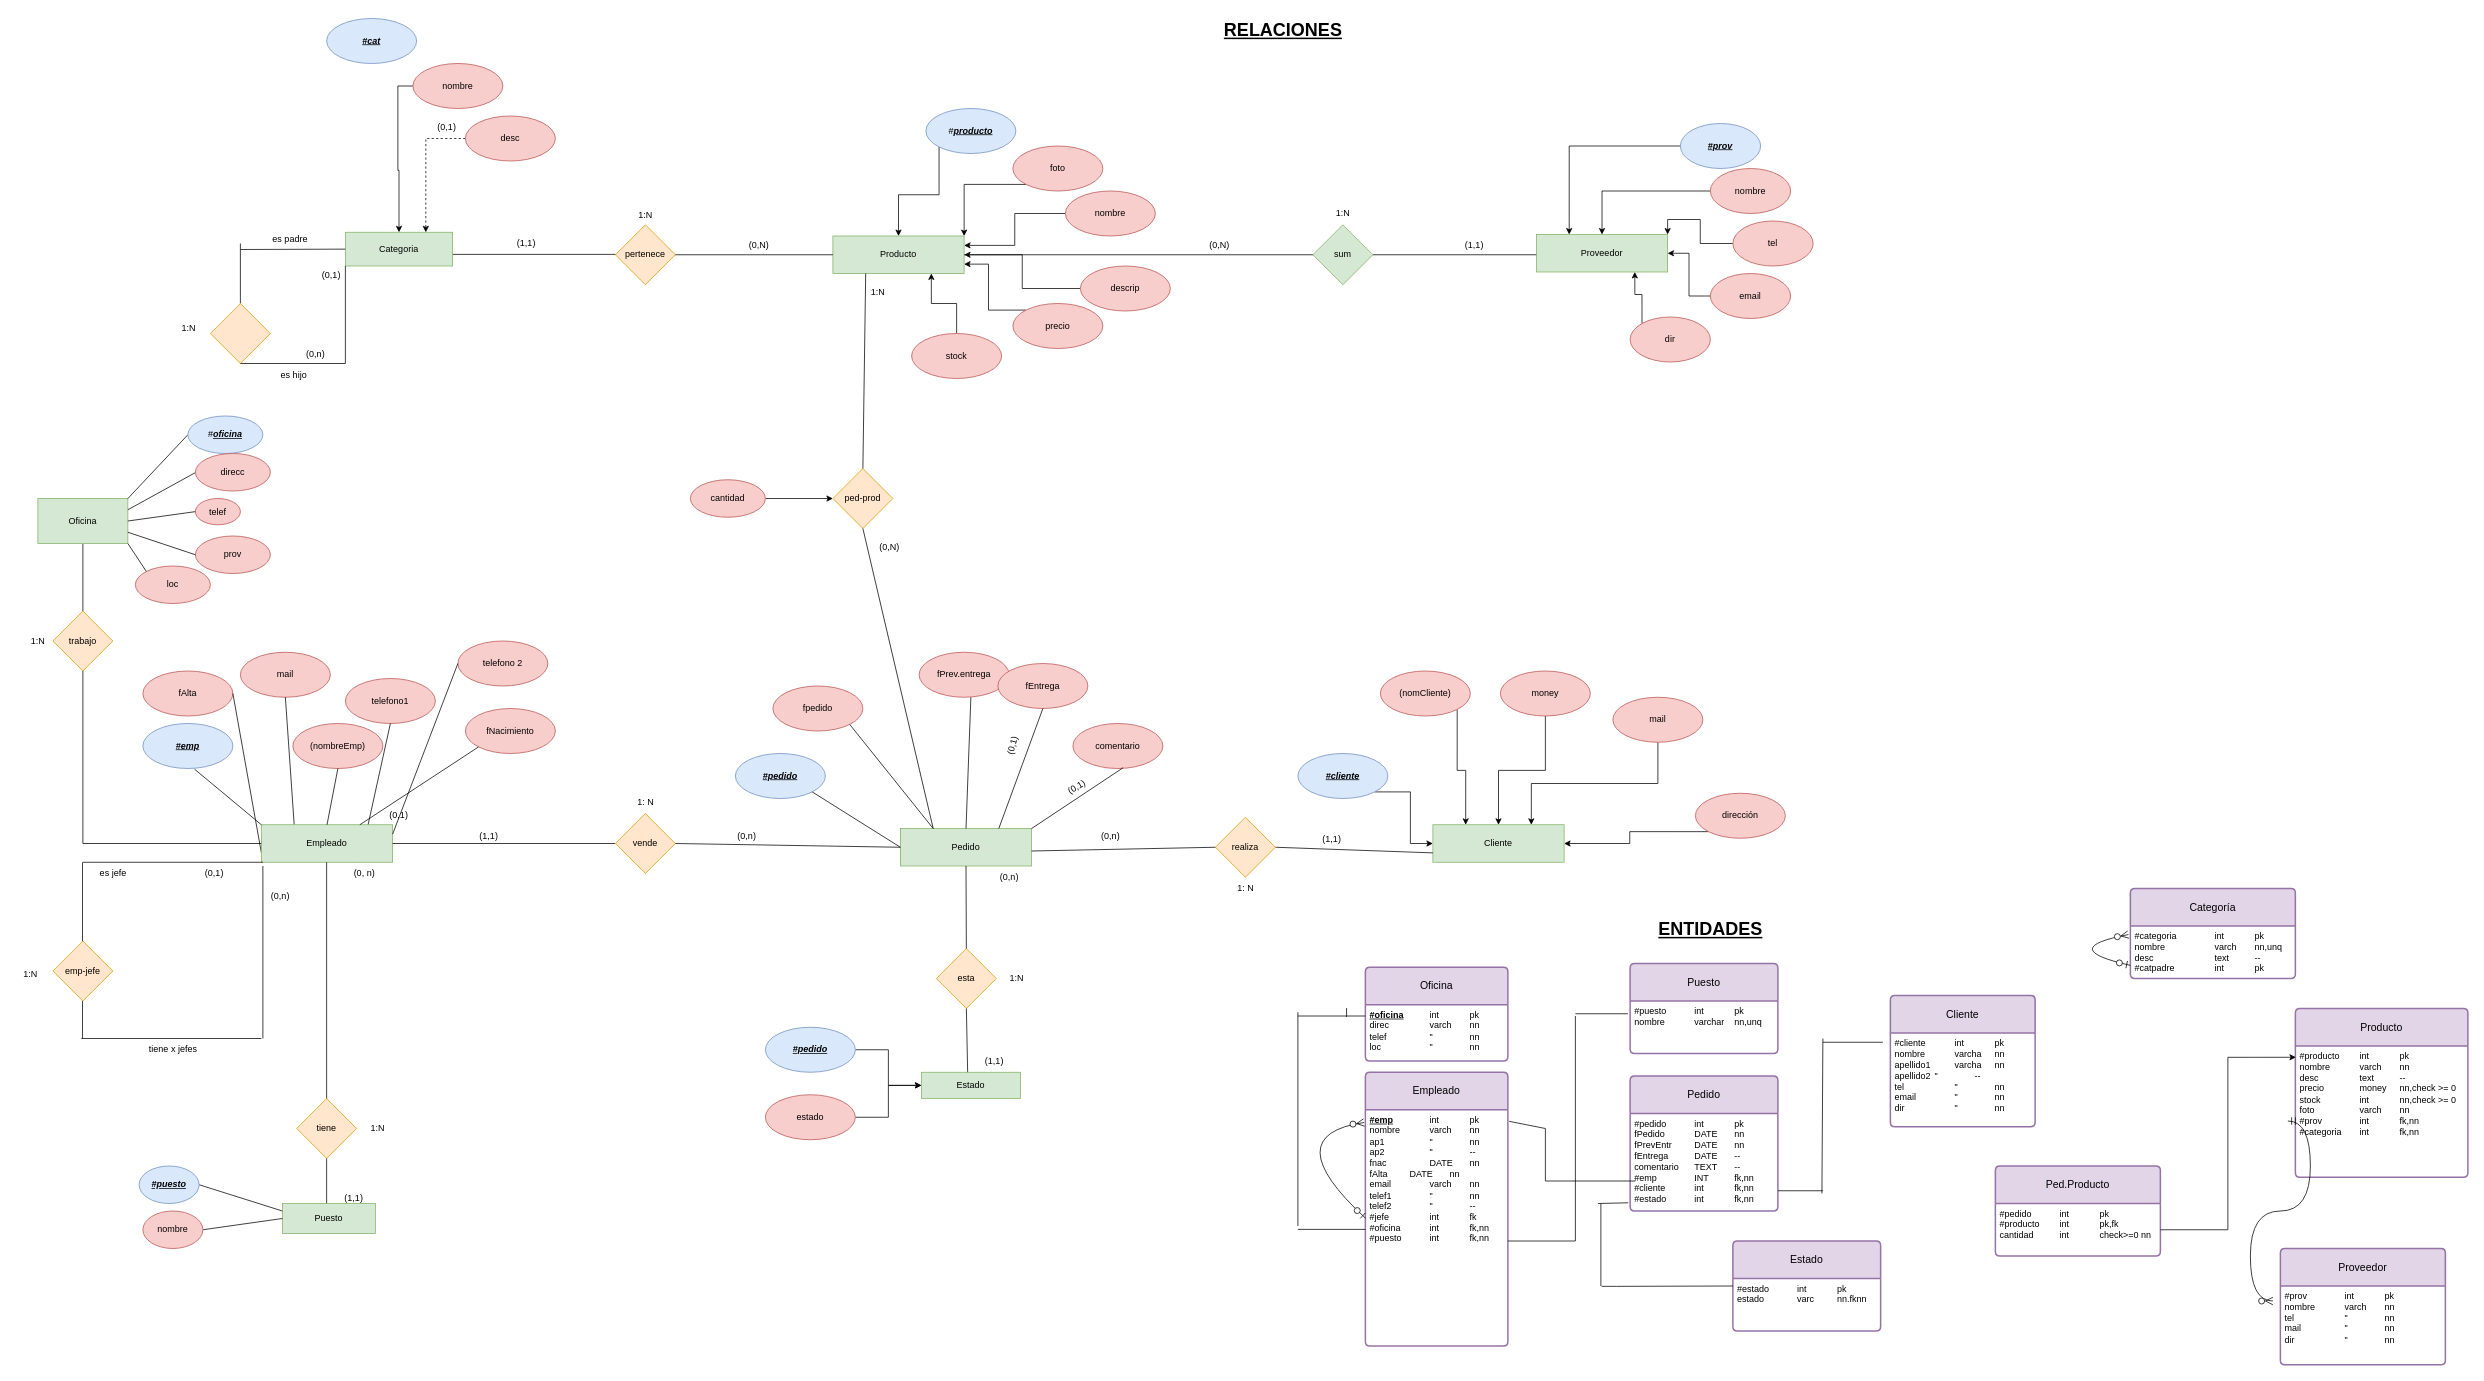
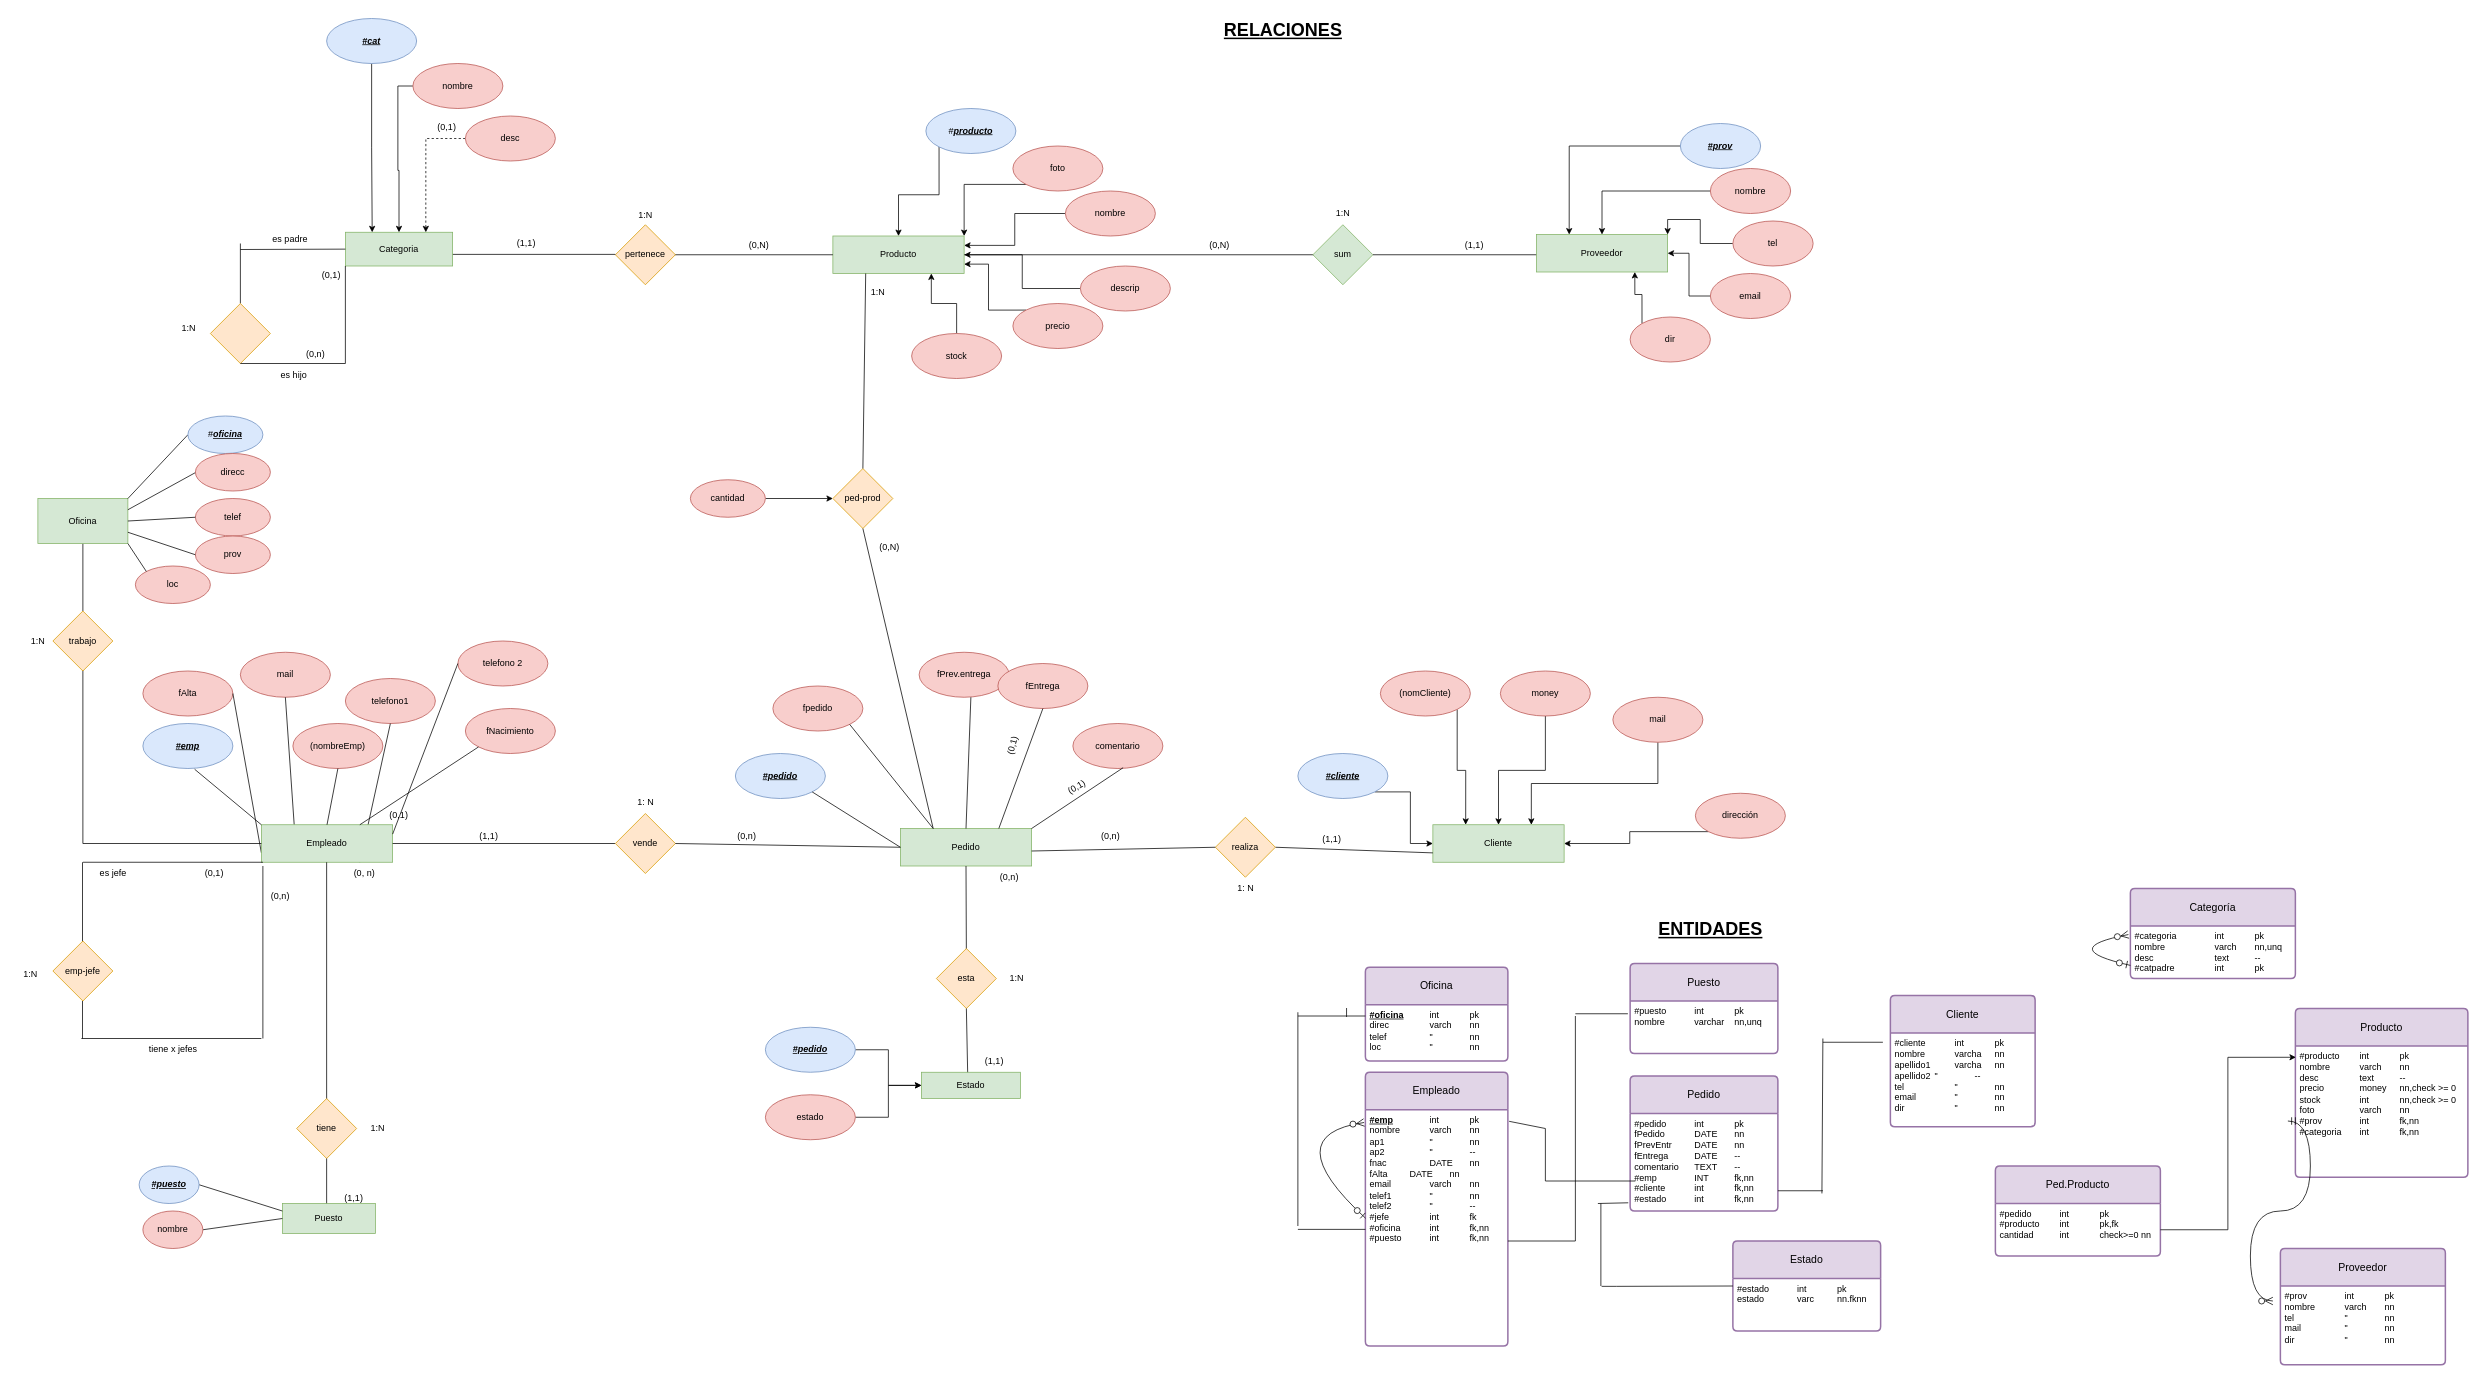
+ <mxCell id="120" style="edgeStyle=orthogonalEdgeStyle;rounded=0;orthogonalLoop=1;jettySize=auto;html=1;exitX=0.5;exitY=1;exitDx=0;exitDy=0;entryX=0.25;entryY=0;entryDx=0;entryDy=0;" edge="1" parent="1" source="121" target="115"><mxGeometry relative="1" as="geometry" /></mxCell>
- <mxCell id="27" value="telef" style="ellipse;whiteSpace=wrap;html=1;fillColor=#f8cecc;strokeColor=#b85450;" vertex="1" parent="1"><mxGeometry x="260" y="664" width="60" height="35" as="geometry" /></mxCell>
+ <mxCell id="27" value="telef" style="ellipse;whiteSpace=wrap;html=1;fillColor=#f8cecc;strokeColor=#b85450;" vertex="1" parent="1"><mxGeometry x="260" y="664" width="100" height="50" as="geometry" /></mxCell>
